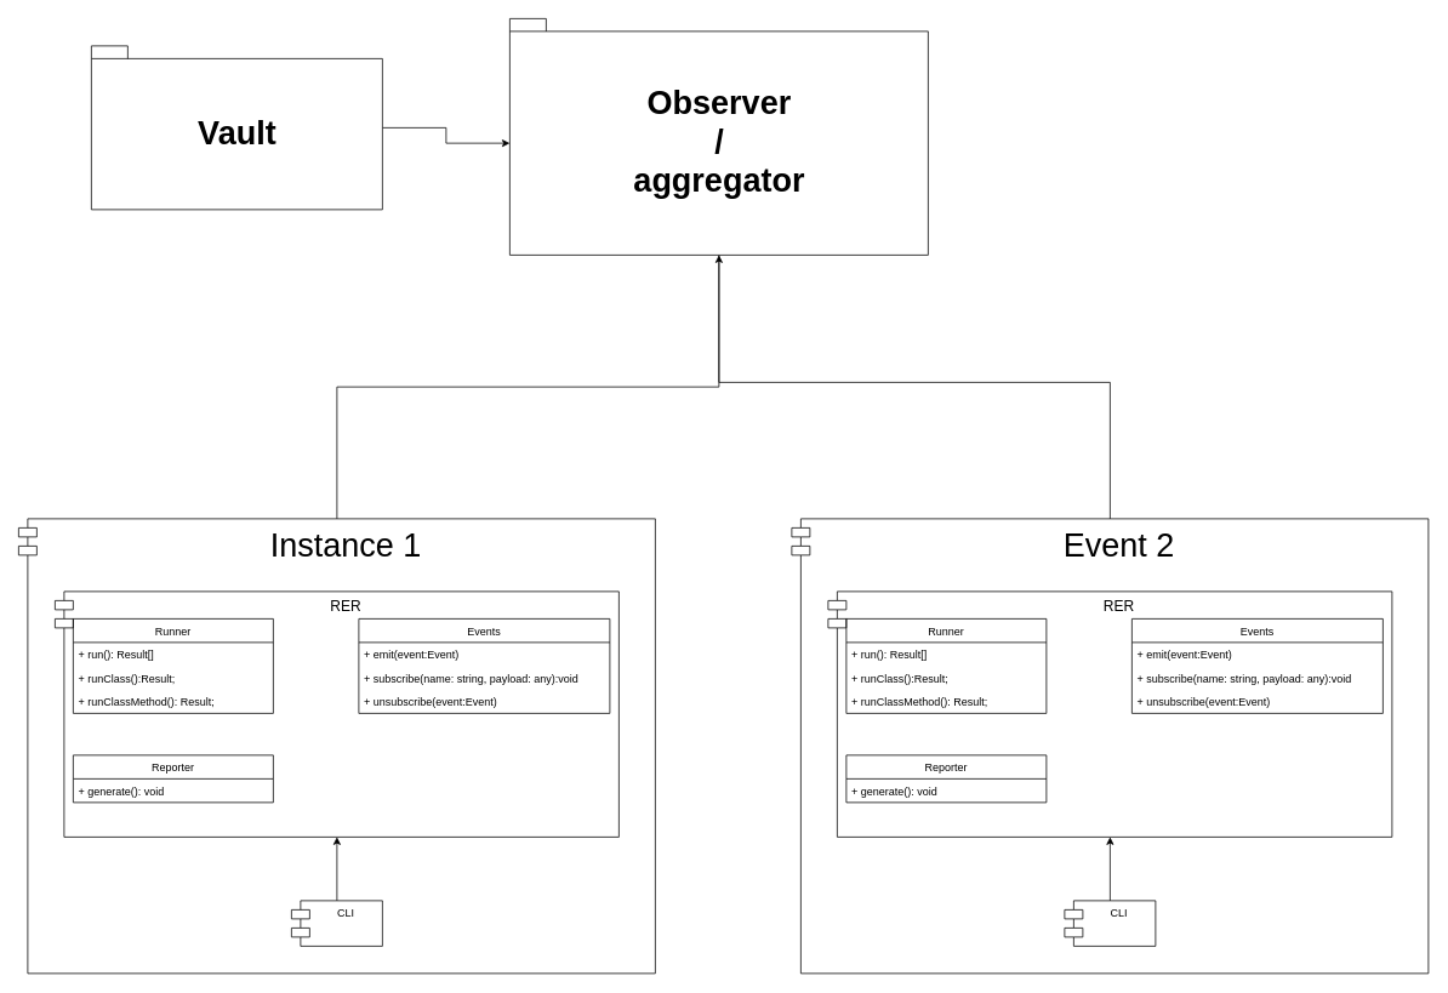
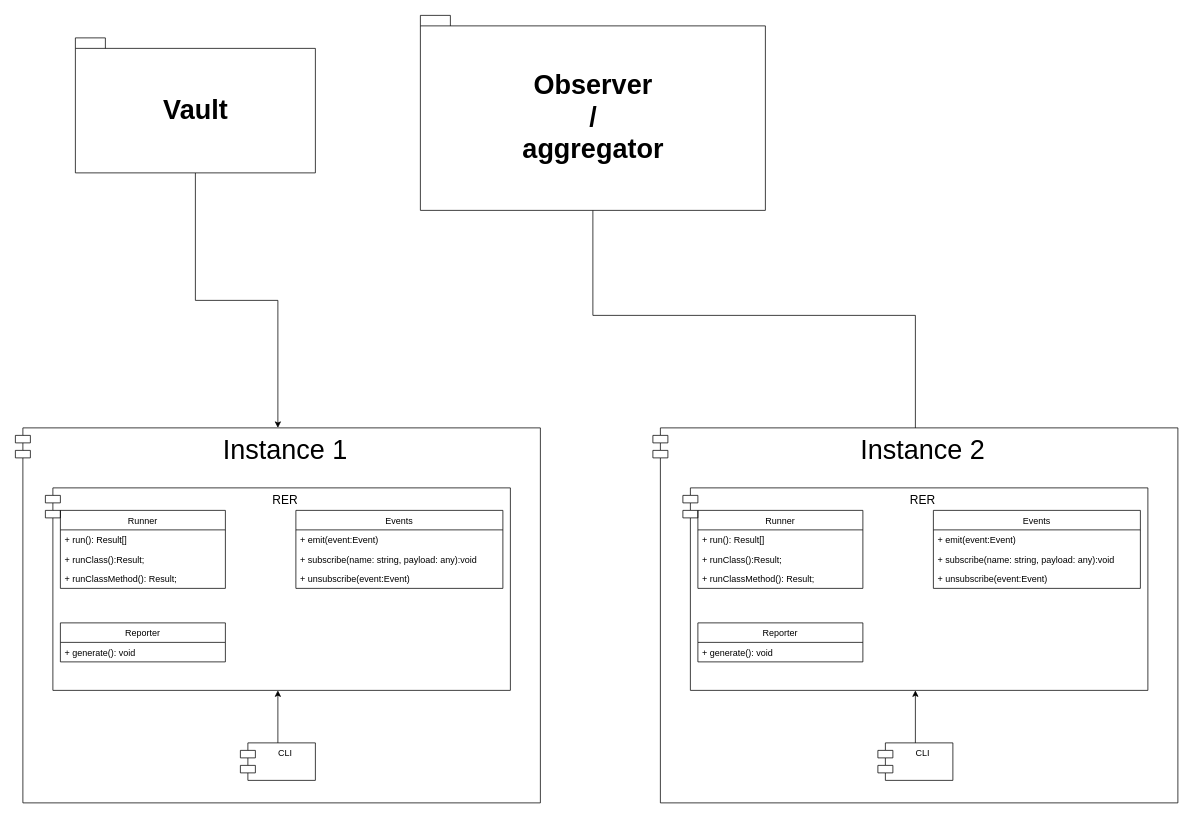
- <mxCell id="33" style="edgeStyle=orthogonalEdgeStyle;rounded=0;orthogonalLoop=1;jettySize=auto;html=1;entryX=0;entryY=0;entryDx=0;entryDy=137;entryPerimeter=0;fontSize=36;" parent="1" source="34" target="32" edge="1"><mxGeometry relative="1" as="geometry" /></mxCell>
+ <mxCell id="33" style="edgeStyle=orthogonalEdgeStyle;rounded=0;orthogonalLoop=1;jettySize=auto;html=1;fontSize=36;" parent="1" source="34" target="3" edge="1"><mxGeometry relative="1" as="geometry" /></mxCell>
- <mxCell id="2" style="edgeStyle=orthogonalEdgeStyle;rounded=0;orthogonalLoop=1;jettySize=auto;html=1;entryX=0.5;entryY=1;entryDx=0;entryDy=0;entryPerimeter=0;fontSize=36;" parent="1" source="3" target="32" edge="1"><mxGeometry relative="1" as="geometry" /></mxCell>
- <mxCell id="18" value="Event 2" style="shape=module;align=left;spacingLeft=20;align=center;verticalAlign=top;fontSize=36;" parent="1" vertex="1"><mxGeometry x="870" y="570" width="700" height="500" as="geometry" /></mxCell>
+ <mxCell id="18" value="Instance 2" style="shape=module;align=left;spacingLeft=20;align=center;verticalAlign=top;fontSize=36;" parent="1" vertex="1"><mxGeometry x="870" y="570" width="700" height="500" as="geometry" /></mxCell>
